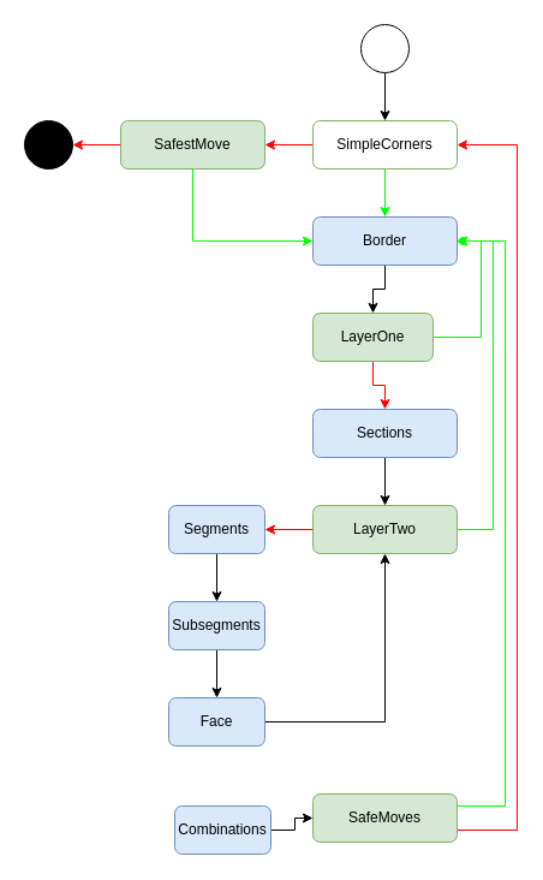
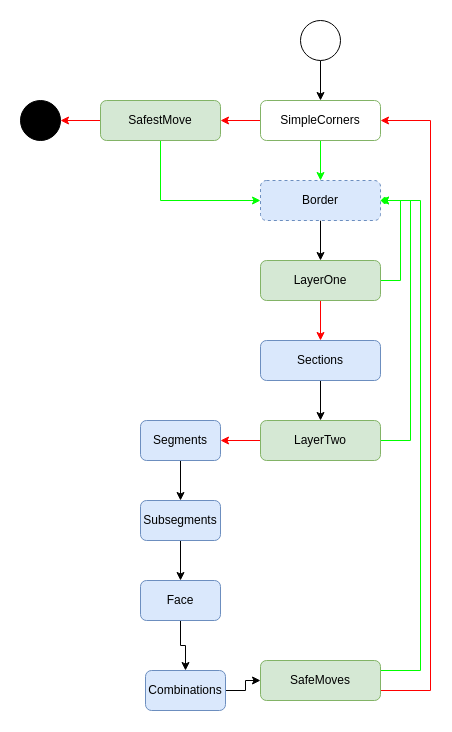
- <mxCell id="8" value="Border" style="rounded=1;whiteSpace=wrap;html=1;fillColor=#dae8fc;strokeColor=#6c8ebf;" vertex="1" parent="1"><mxGeometry x="260" y="180" width="120" height="40" as="geometry" /></mxCell>
+ <mxCell id="8" value="Border" style="rounded=1;whiteSpace=wrap;html=1;fillColor=#dae8fc;strokeColor=#6c8ebf;dashed=1;" vertex="1" parent="1"><mxGeometry x="260" y="180" width="120" height="40" as="geometry" /></mxCell>
- <mxCell id="11" value="LayerOne" style="rounded=1;whiteSpace=wrap;html=1;fillColor=#d5e8d4;strokeColor=#82b366;" vertex="1" parent="1"><mxGeometry x="260" y="260" width="100" height="40" as="geometry" /></mxCell>
+ <mxCell id="11" value="LayerOne" style="rounded=1;whiteSpace=wrap;html=1;fillColor=#d5e8d4;strokeColor=#82b366;" vertex="1" parent="1"><mxGeometry x="260" y="260" width="120" height="40" as="geometry" /></mxCell>
- <mxCell id="21" style="edgeStyle=orthogonalEdgeStyle;rounded=0;orthogonalLoop=1;jettySize=auto;html=1;strokeColor=#000000;" edge="1" parent="1" source="22" target="16"><mxGeometry relative="1" as="geometry" /></mxCell>
+ <mxCell id="21" style="edgeStyle=orthogonalEdgeStyle;rounded=0;orthogonalLoop=1;jettySize=auto;html=1;entryX=0.5;entryY=0;entryDx=0;entryDy=0;strokeColor=#000000;" edge="1" parent="1" source="22" target="24"><mxGeometry relative="1" as="geometry" /></mxCell>
